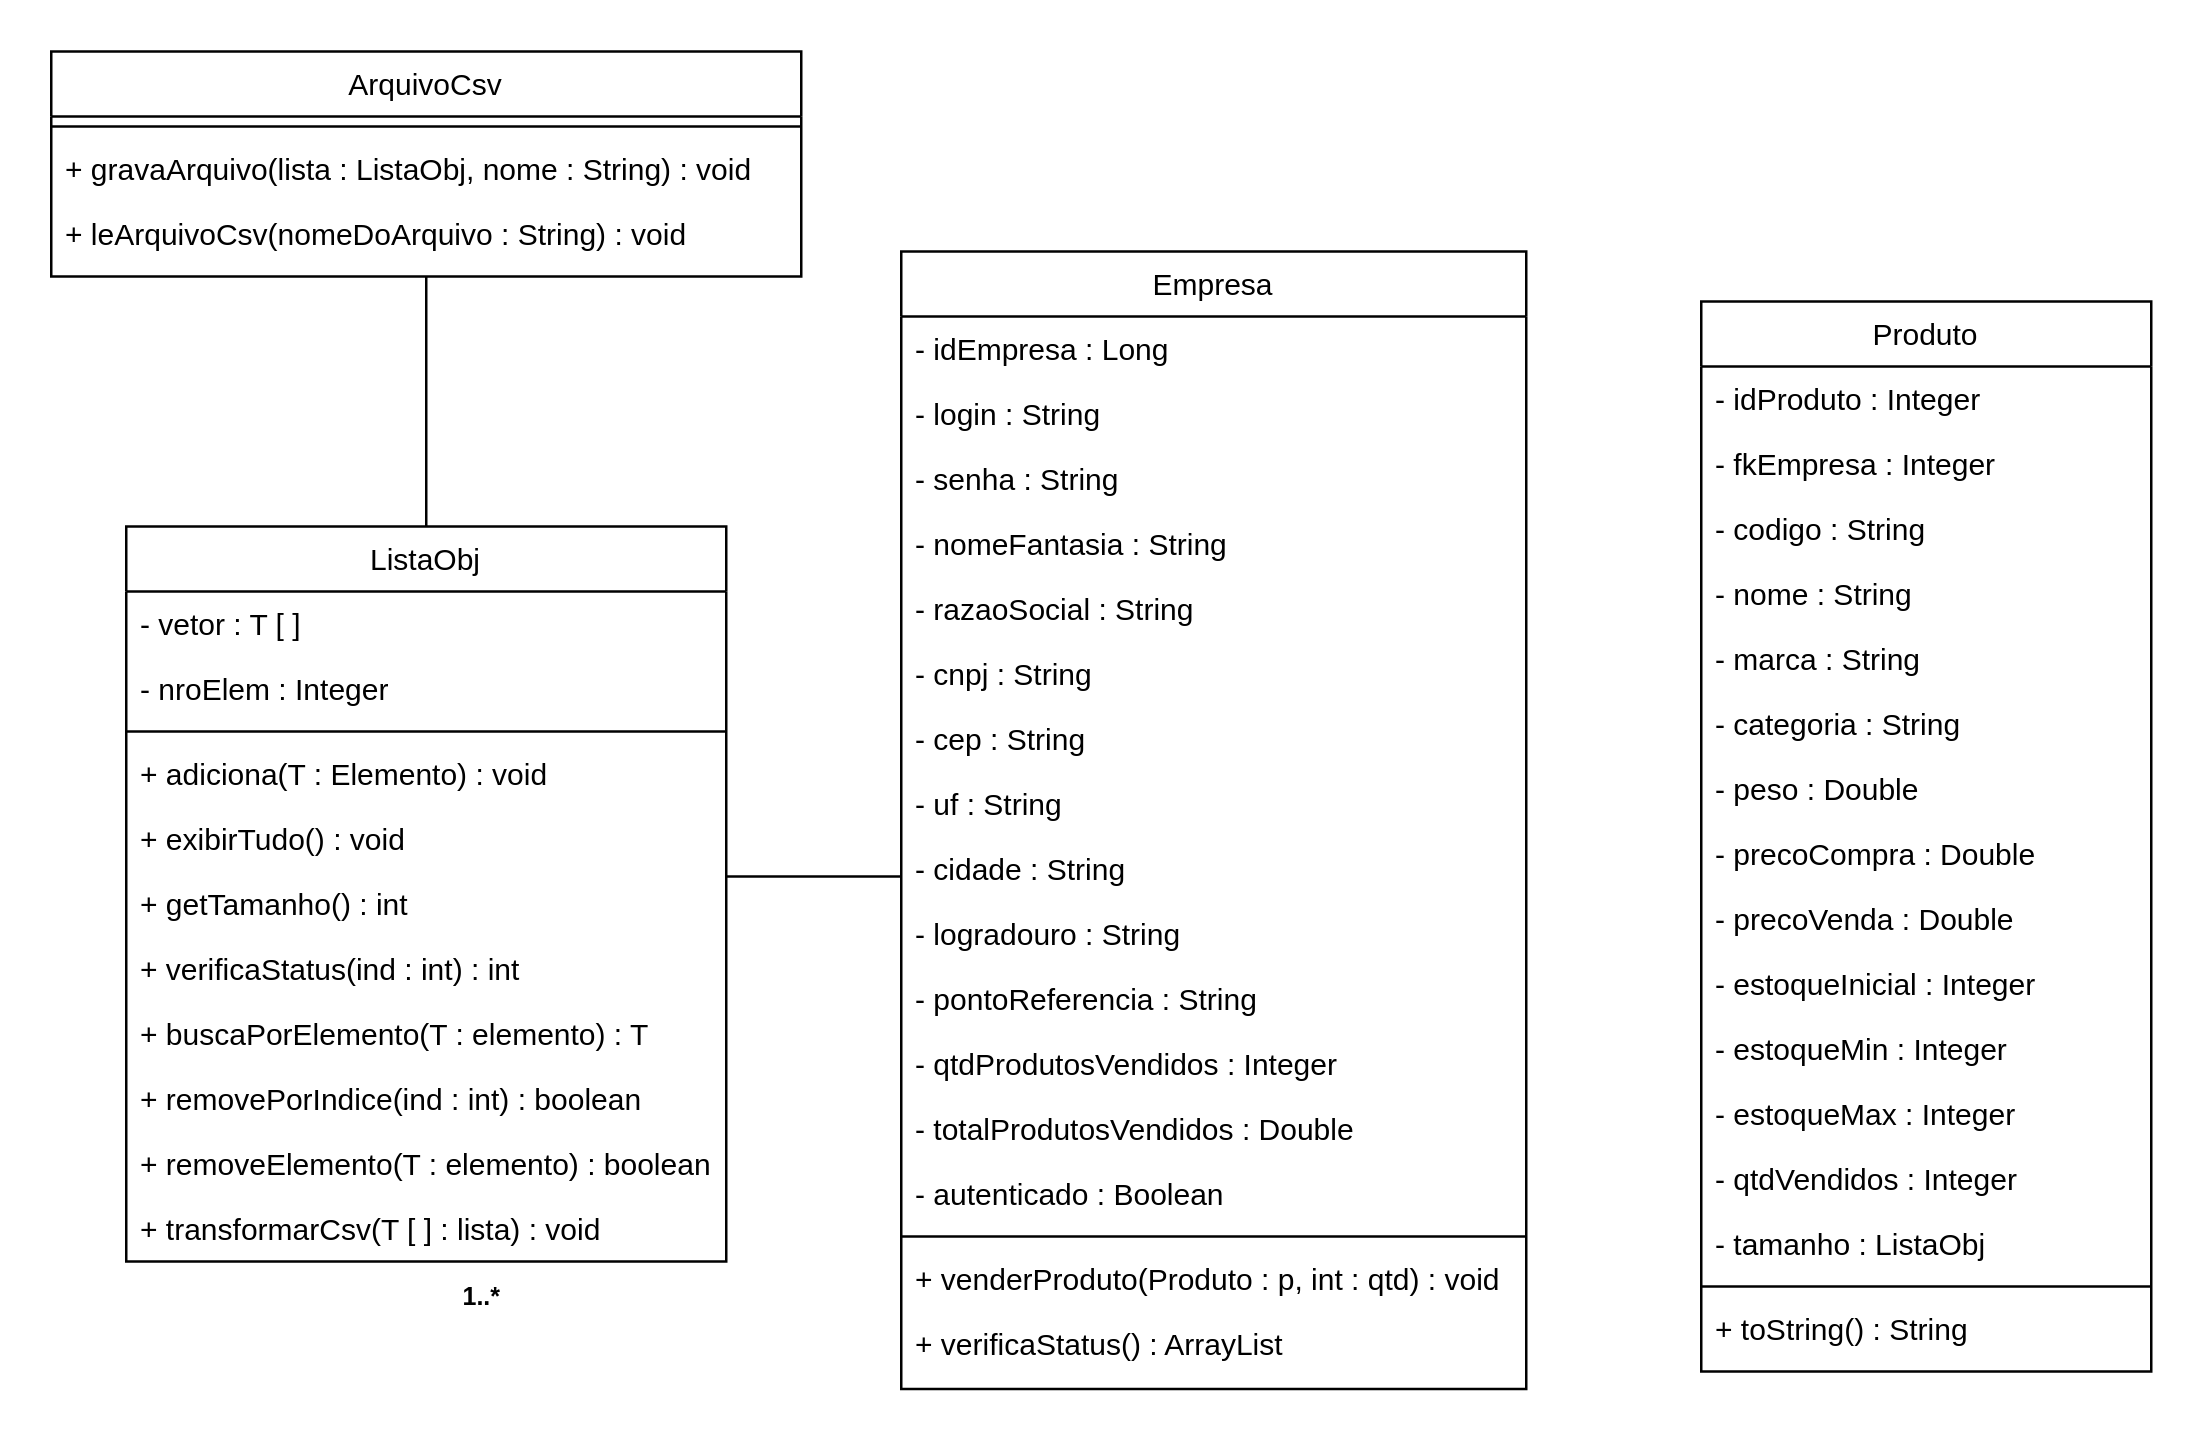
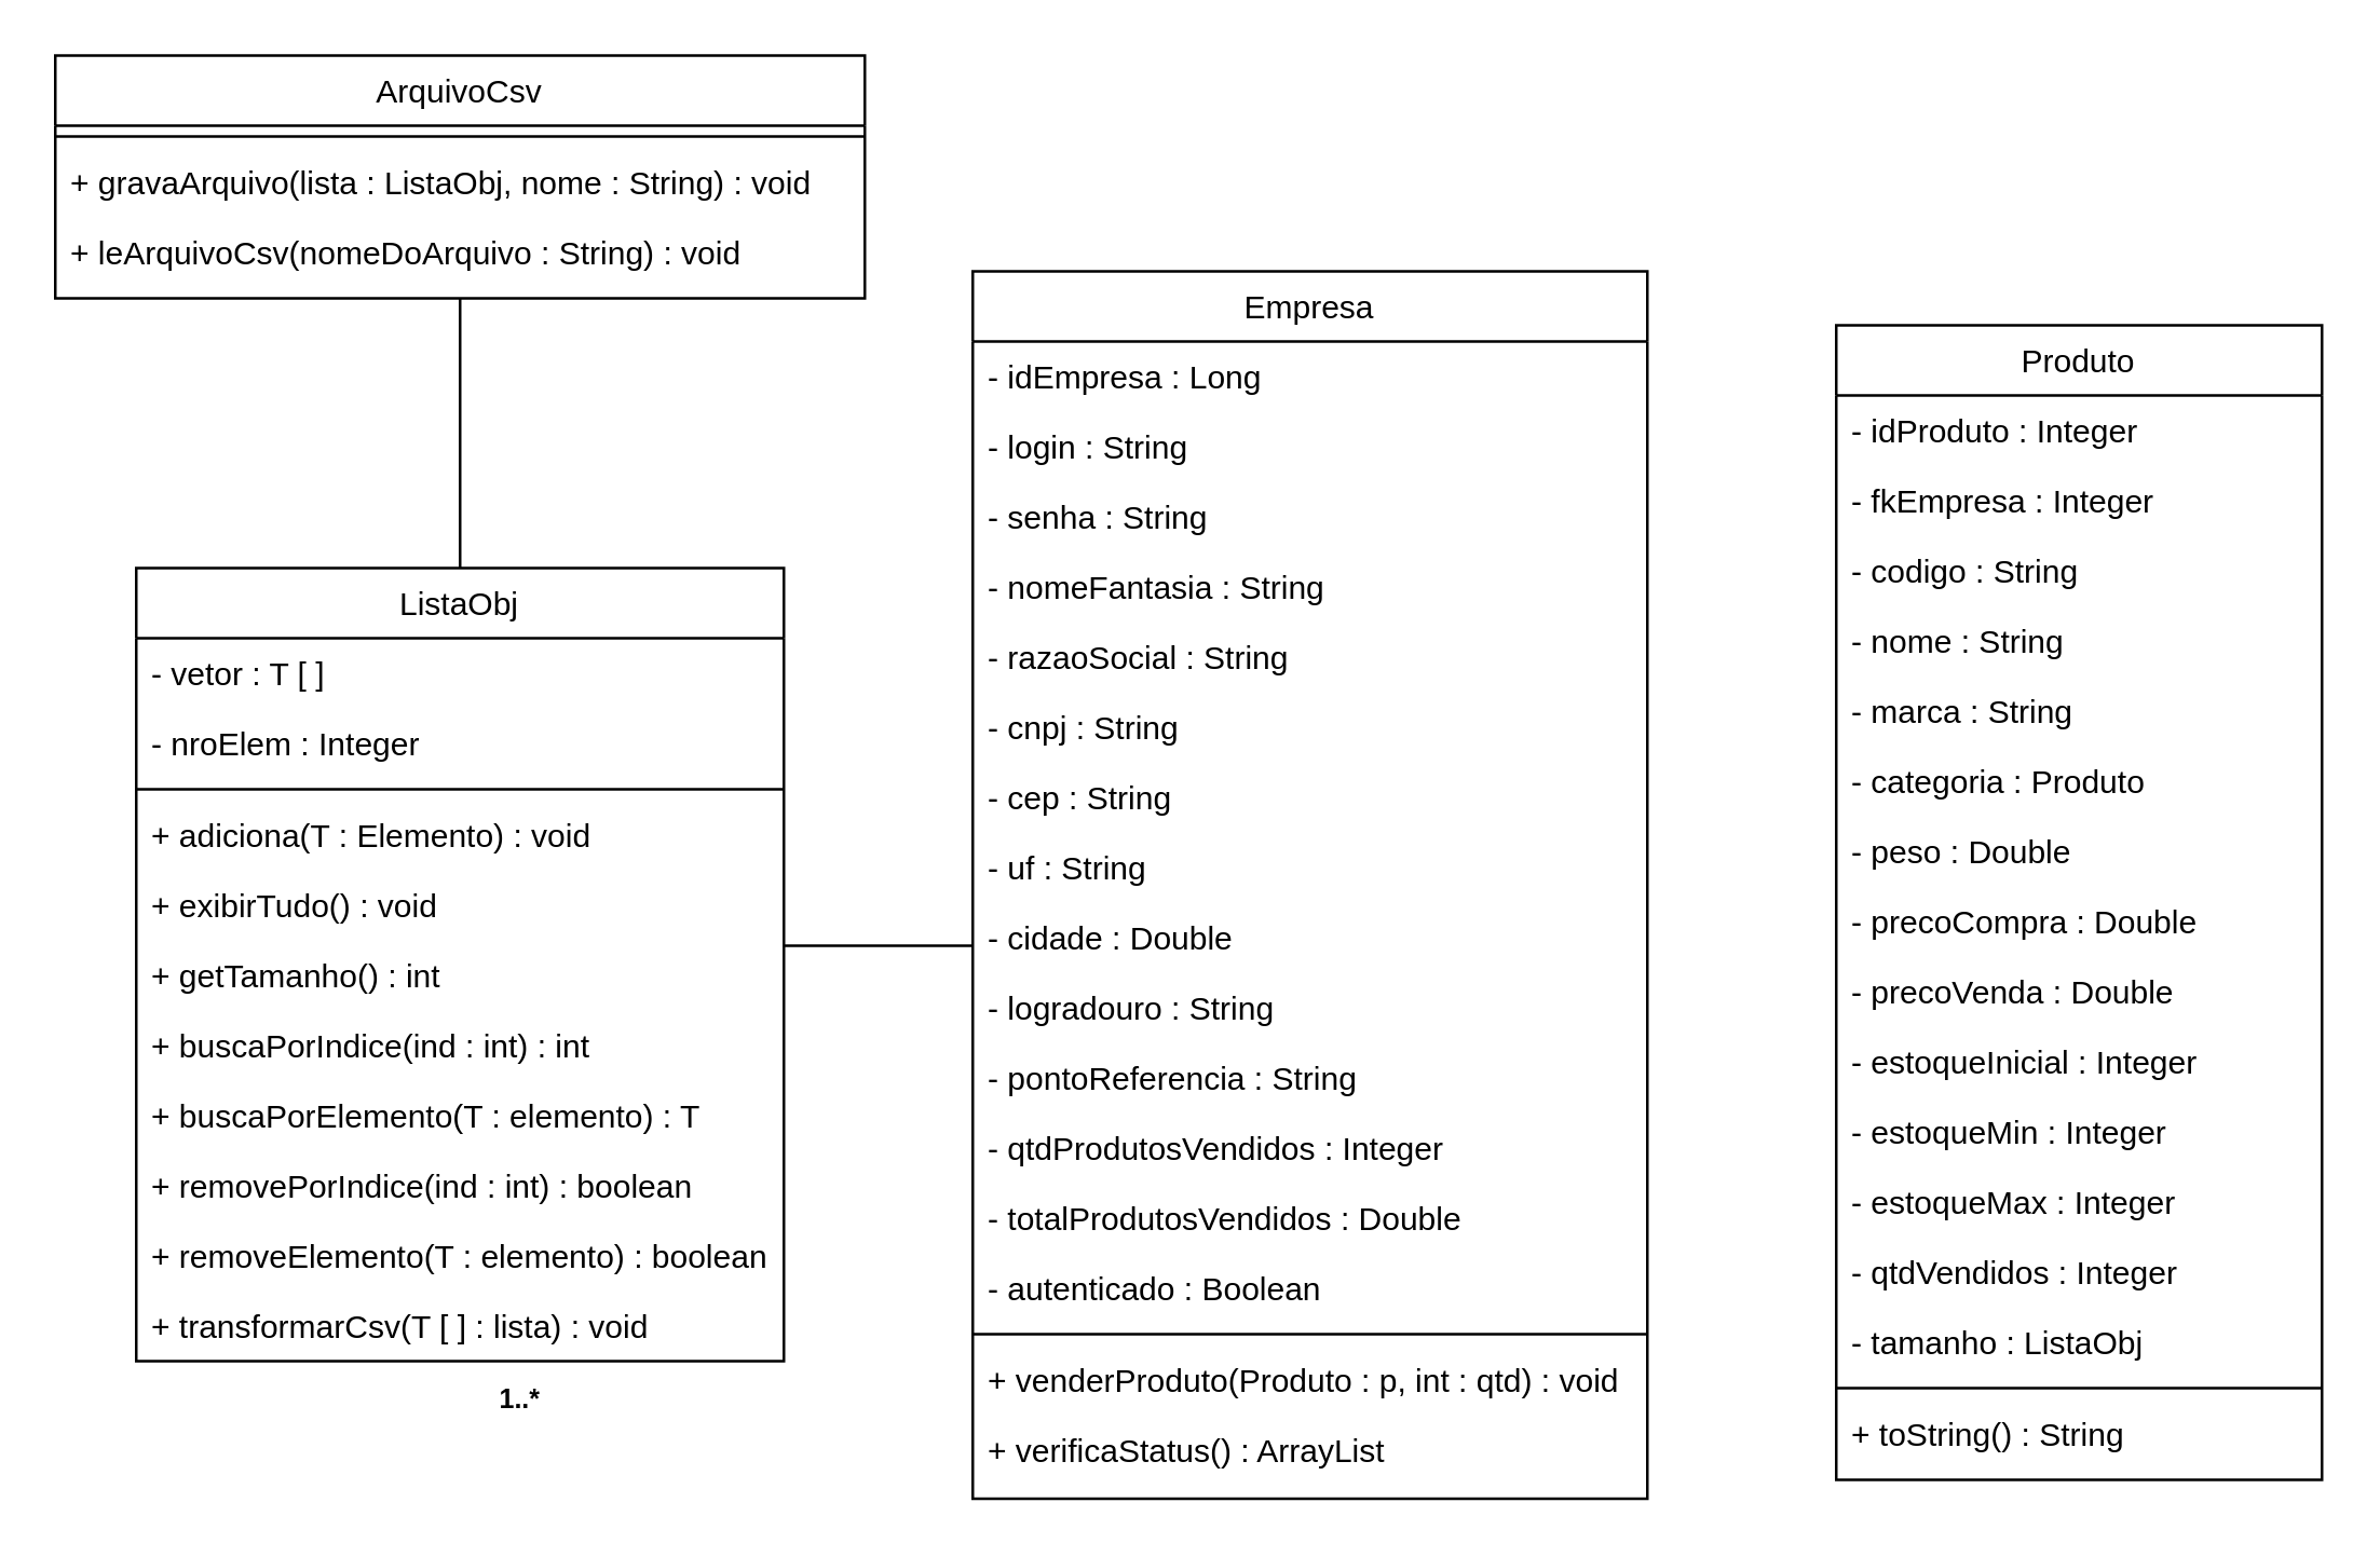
- <mxCell id="8" value="- categoria : String" style="text;align=left;verticalAlign=top;spacingLeft=4;spacingRight=4;overflow=hidden;rotatable=0;points=[[0,0.5],[1,0.5]];portConstraint=eastwest;rounded=0;shadow=0;html=0;" parent="2" vertex="1"><mxGeometry y="156" width="180" height="26" as="geometry" /></mxCell>
+ <mxCell id="8" value="- categoria : Produto" style="text;align=left;verticalAlign=top;spacingLeft=4;spacingRight=4;overflow=hidden;rotatable=0;points=[[0,0.5],[1,0.5]];portConstraint=eastwest;rounded=0;shadow=0;html=0;" parent="2" vertex="1"><mxGeometry y="156" width="180" height="26" as="geometry" /></mxCell>
- <mxCell id="41" value="- cidade : String" style="text;align=left;verticalAlign=top;spacingLeft=4;spacingRight=4;overflow=hidden;rotatable=0;points=[[0,0.5],[1,0.5]];portConstraint=eastwest;rounded=0;shadow=0;html=0;" vertex="1" parent="32"><mxGeometry y="234" width="250" height="26" as="geometry" /></mxCell>
+ <mxCell id="41" value="- cidade : Double" style="text;align=left;verticalAlign=top;spacingLeft=4;spacingRight=4;overflow=hidden;rotatable=0;points=[[0,0.5],[1,0.5]];portConstraint=eastwest;rounded=0;shadow=0;html=0;" vertex="1" parent="32"><mxGeometry y="234" width="250" height="26" as="geometry" /></mxCell>
- <mxCell id="26" value="+ verificaStatus(ind : int) : int" style="text;align=left;verticalAlign=top;spacingLeft=4;spacingRight=4;overflow=hidden;rotatable=0;points=[[0,0.5],[1,0.5]];portConstraint=eastwest;fontStyle=0" parent="19" vertex="1"><mxGeometry y="164" width="240" height="26" as="geometry" /></mxCell>
+ <mxCell id="26" value="+ buscaPorIndice(ind : int) : int" style="text;align=left;verticalAlign=top;spacingLeft=4;spacingRight=4;overflow=hidden;rotatable=0;points=[[0,0.5],[1,0.5]];portConstraint=eastwest;fontStyle=0" parent="19" vertex="1"><mxGeometry y="164" width="240" height="26" as="geometry" /></mxCell>
